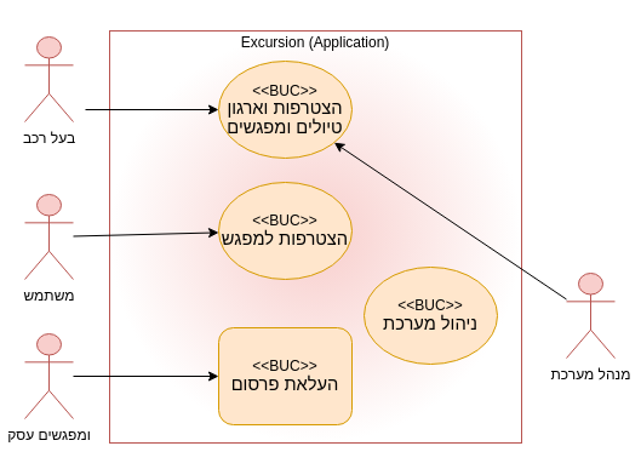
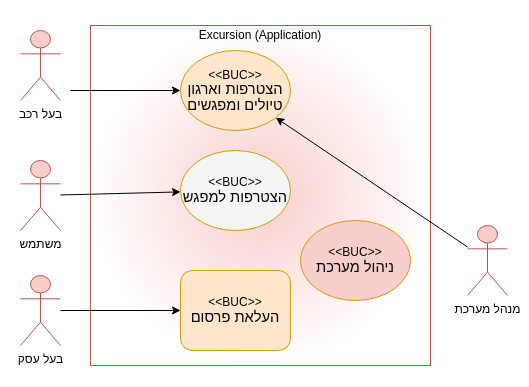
- <mxCell id="10" value="&amp;lt;&amp;lt;BUC&amp;gt;&amp;gt;&lt;br&gt;&lt;font face=&quot;arial, sans-serif&quot;&gt;&lt;span style=&quot;font-size: 14.667px&quot;&gt;הצטרפות למפגש&lt;/span&gt;&lt;/font&gt;" style="ellipse;whiteSpace=wrap;html=1;fillColor=#ffe6cc;strokeColor=#d79b00;" vertex="1" parent="1"><mxGeometry x="180" y="150" width="110" height="80" as="geometry" /></mxCell>
+ <mxCell id="10" value="&amp;lt;&amp;lt;BUC&amp;gt;&amp;gt;&lt;br&gt;&lt;font face=&quot;arial, sans-serif&quot;&gt;&lt;span style=&quot;font-size: 14.667px&quot;&gt;הצטרפות למפגש&lt;/span&gt;&lt;/font&gt;" style="ellipse;whiteSpace=wrap;html=1;fillColor=#f5f5f5;strokeColor=#d79b00;" vertex="1" parent="1"><mxGeometry x="180" y="150" width="110" height="80" as="geometry" /></mxCell>
- <mxCell id="8" value="&amp;lt;&amp;lt;BUC&amp;gt;&amp;gt;&lt;br&gt;&lt;font face=&quot;arial, sans-serif&quot;&gt;&lt;span style=&quot;font-size: 14.667px&quot;&gt;ניהול מערכת&lt;/span&gt;&lt;/font&gt;" style="ellipse;whiteSpace=wrap;html=1;fillColor=#ffe6cc;strokeColor=#d79b00;" parent="1" vertex="1"><mxGeometry x="300" y="220" width="110" height="80" as="geometry" /></mxCell>
+ <mxCell id="8" value="&amp;lt;&amp;lt;BUC&amp;gt;&amp;gt;&lt;br&gt;&lt;font face=&quot;arial, sans-serif&quot;&gt;&lt;span style=&quot;font-size: 14.667px&quot;&gt;ניהול מערכת&lt;/span&gt;&lt;/font&gt;" style="ellipse;whiteSpace=wrap;html=1;fillColor=#f8cecc;strokeColor=#d79b00;" parent="1" vertex="1"><mxGeometry x="300" y="220" width="110" height="80" as="geometry" /></mxCell>
- <mxCell id="13" value="ומפגשים עסק" style="shape=umlActor;verticalLabelPosition=bottom;verticalAlign=top;html=1;outlineConnect=0;fillColor=#f8cecc;strokeColor=#b85450;" vertex="1" parent="1"><mxGeometry x="20" y="275" width="40" height="70" as="geometry" /></mxCell>
+ <mxCell id="13" value="בעל עסק" style="shape=umlActor;verticalLabelPosition=bottom;verticalAlign=top;html=1;outlineConnect=0;fillColor=#f8cecc;strokeColor=#b85450;" vertex="1" parent="1"><mxGeometry x="20" y="275" width="40" height="70" as="geometry" /></mxCell>
